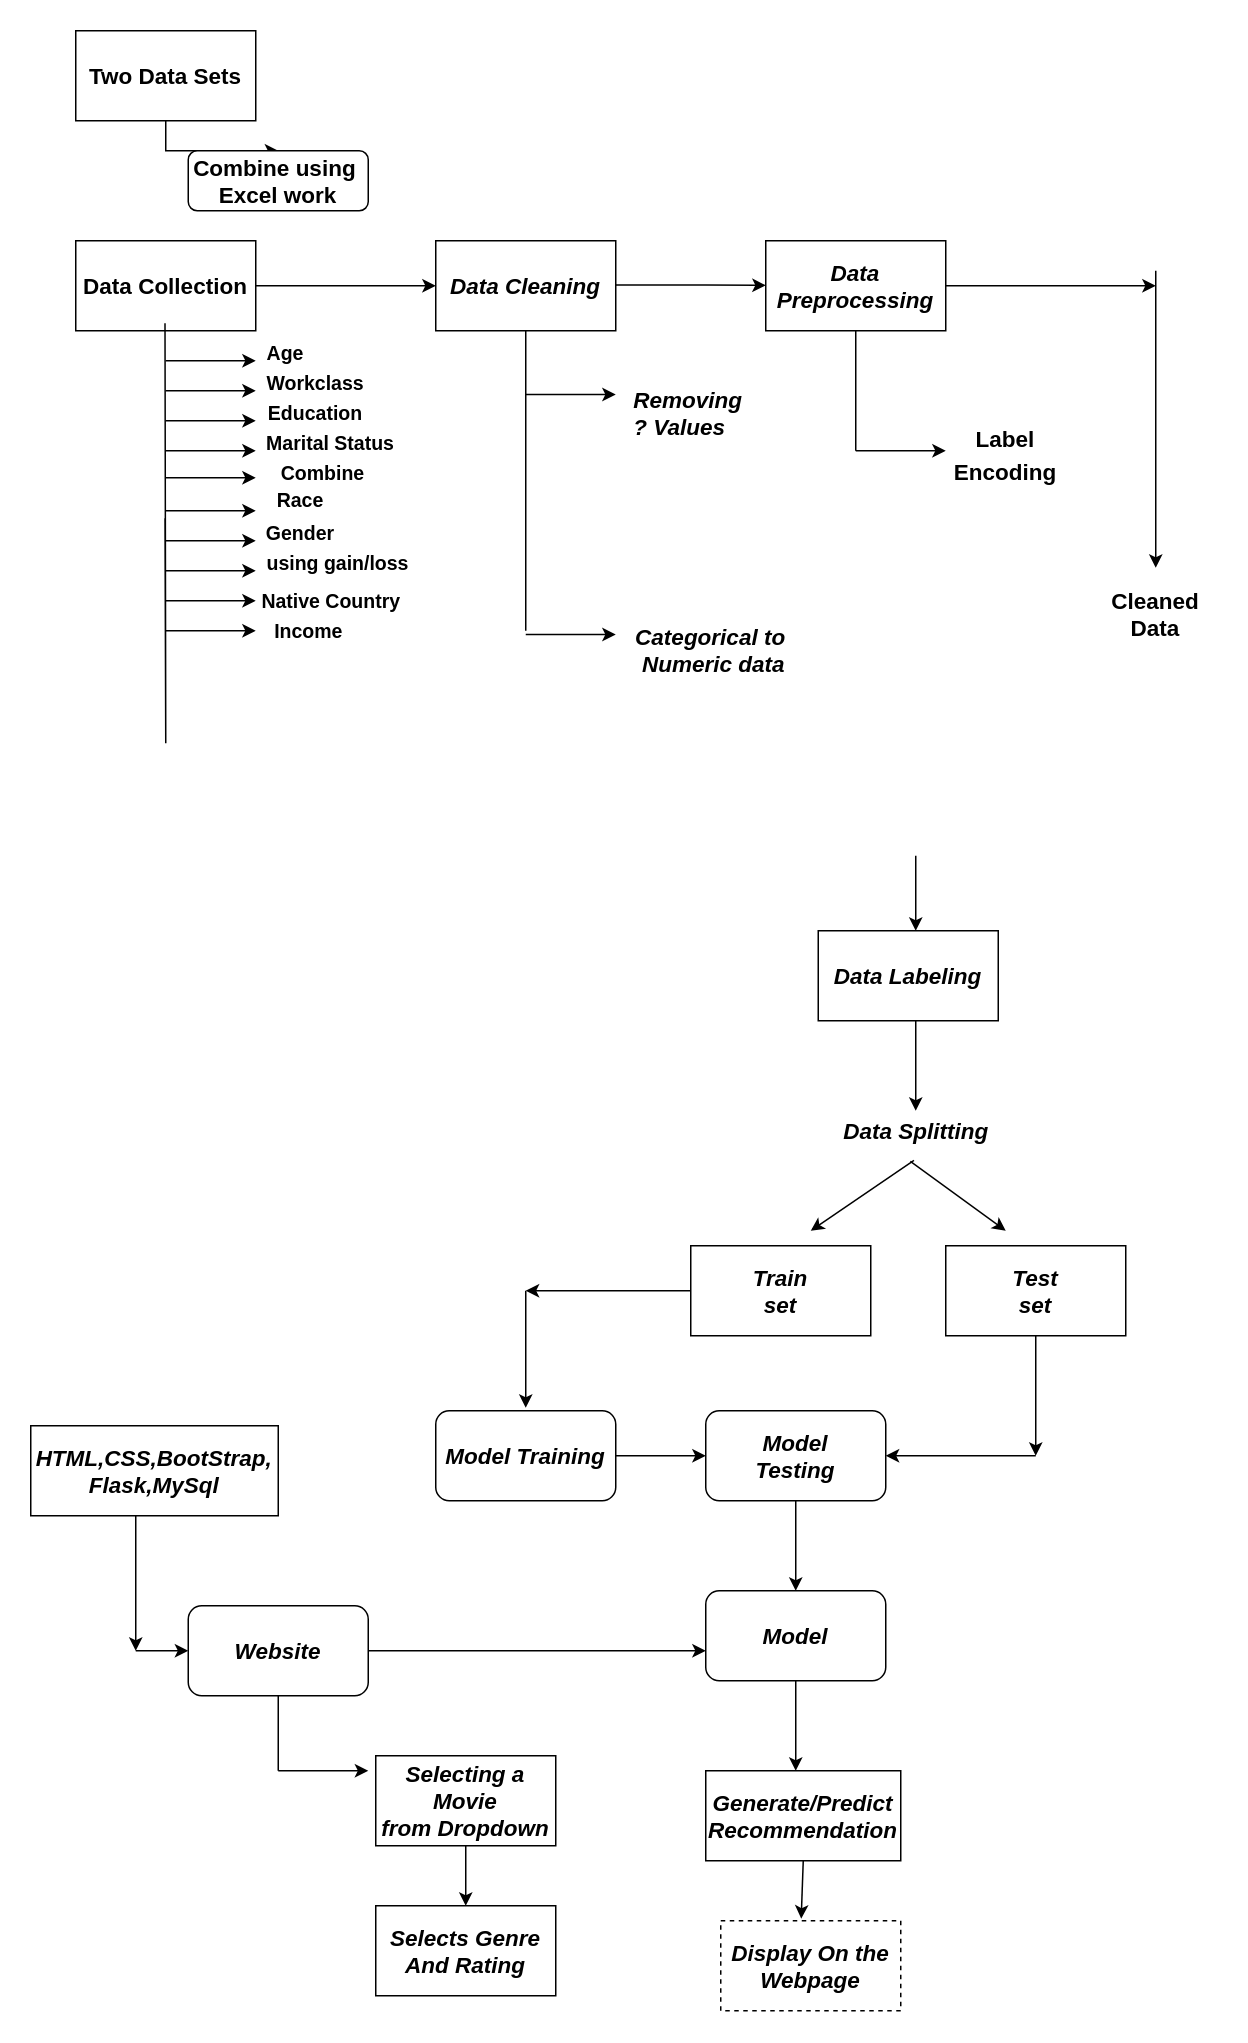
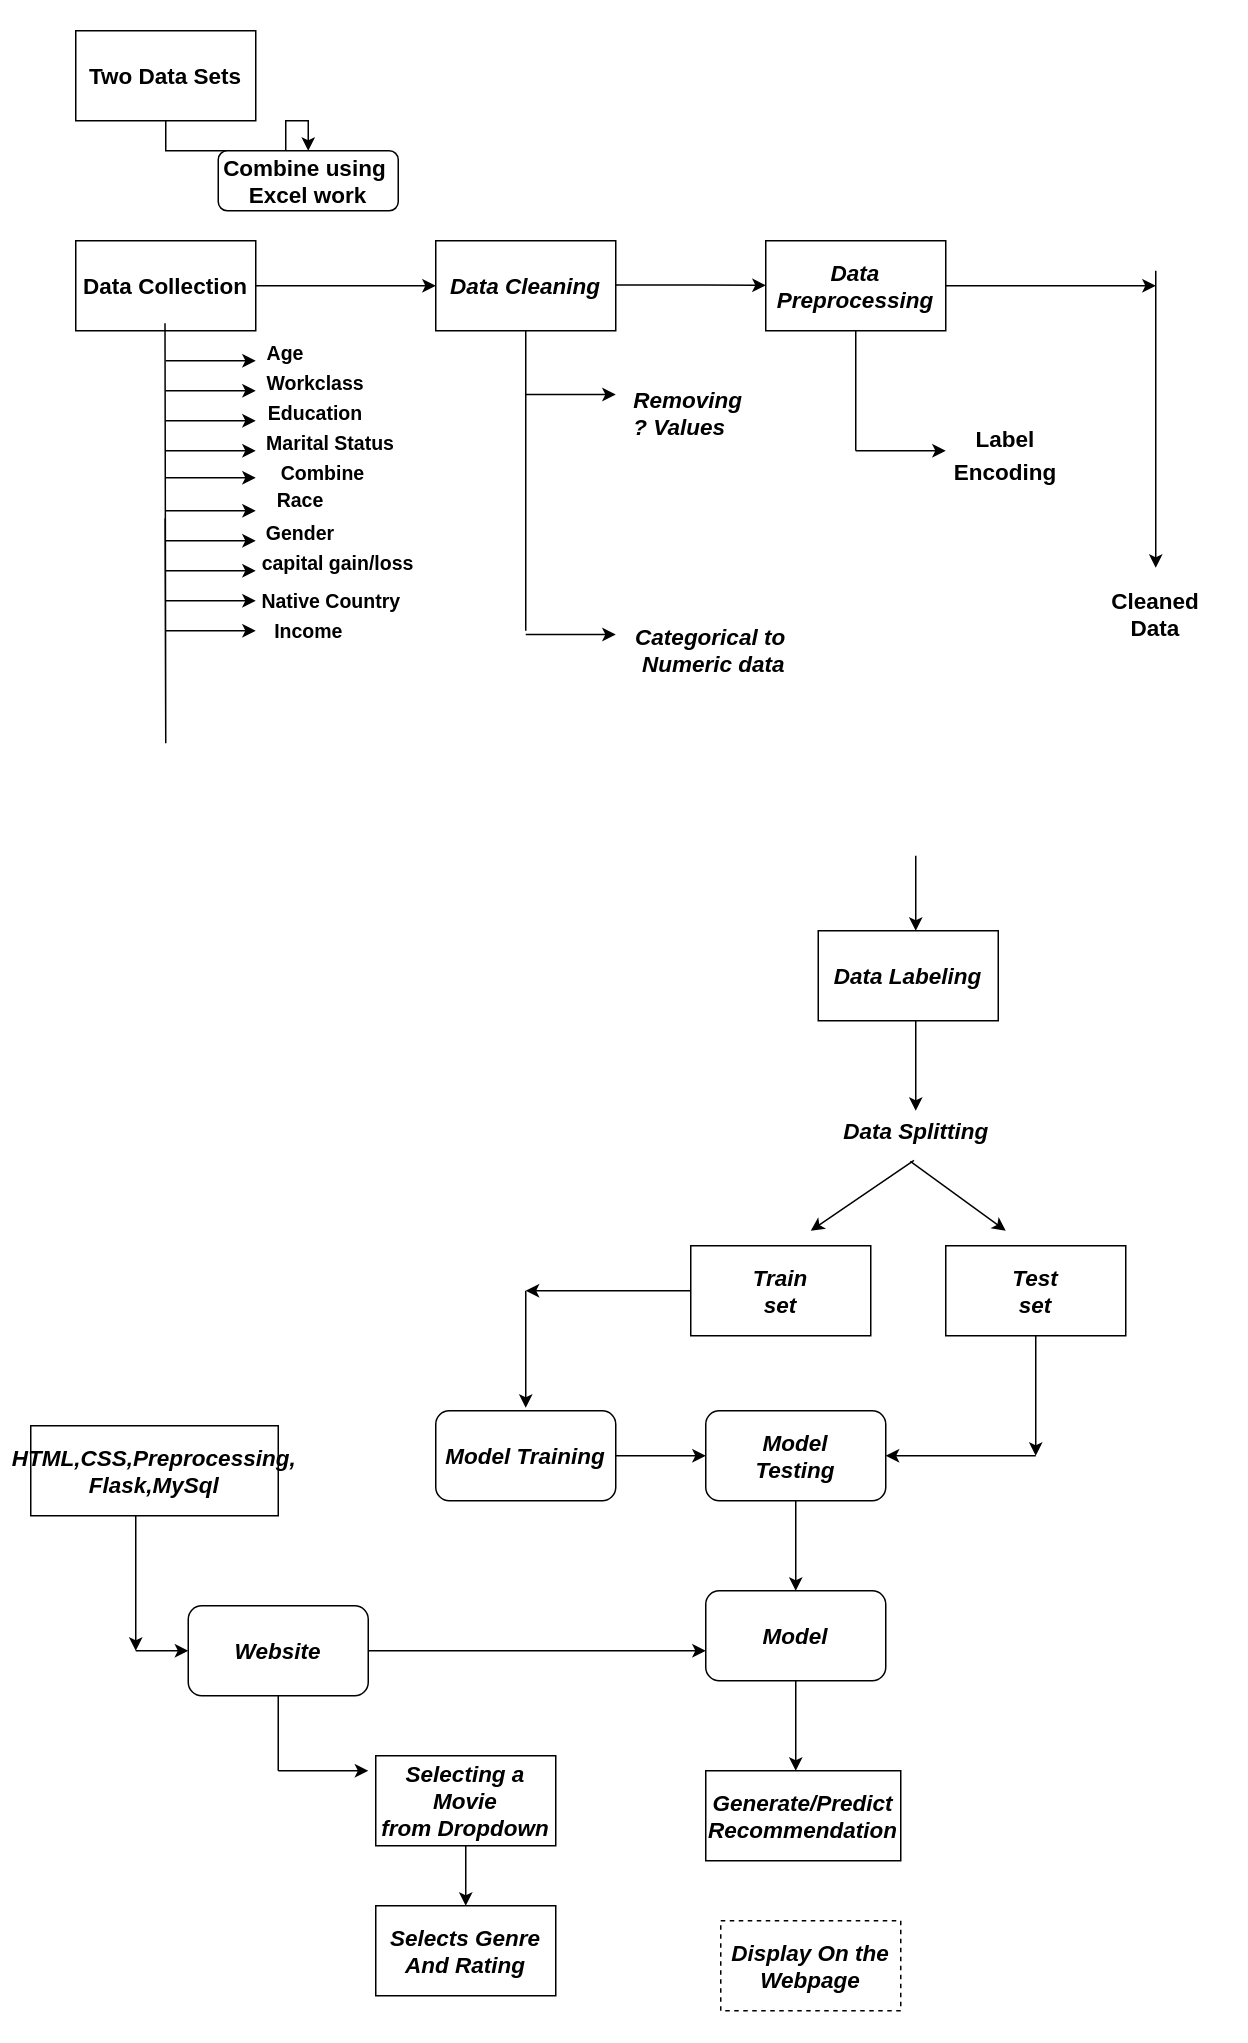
- <mxCell id="13" value="&lt;span style=&quot;font-size: 15px;&quot;&gt;&lt;b&gt;Combine using&amp;nbsp;&lt;/b&gt;&lt;/span&gt;&lt;div&gt;&lt;span style=&quot;font-size: 15px;&quot;&gt;&lt;b&gt;Excel work&lt;/b&gt;&lt;/span&gt;&lt;/div&gt;" style="rounded=1;whiteSpace=wrap;html=1;" parent="1" vertex="1"><mxGeometry x="125" y="100" width="120" height="40" as="geometry" /></mxCell>
+ <mxCell id="13" value="&lt;span style=&quot;font-size: 15px;&quot;&gt;&lt;b&gt;Combine using&amp;nbsp;&lt;/b&gt;&lt;/span&gt;&lt;div&gt;&lt;span style=&quot;font-size: 15px;&quot;&gt;&lt;b&gt;Excel work&lt;/b&gt;&lt;/span&gt;&lt;/div&gt;" style="rounded=1;whiteSpace=wrap;html=1;" parent="1" vertex="1"><mxGeometry x="145" y="100" width="120" height="40" as="geometry" /></mxCell>
- <mxCell id="69" value="&lt;h3&gt;&lt;span style=&quot;font-size: 13px;&quot;&gt;using gain/loss&lt;/span&gt;&lt;/h3&gt;" style="text;html=1;align=center;verticalAlign=middle;whiteSpace=wrap;rounded=0;" vertex="1" parent="1"><mxGeometry x="160" y="360" width="130" height="30" as="geometry" /></mxCell>
+ <mxCell id="69" value="&lt;h3&gt;&lt;span style=&quot;font-size: 13px;&quot;&gt;capital gain/loss&lt;/span&gt;&lt;/h3&gt;" style="text;html=1;align=center;verticalAlign=middle;whiteSpace=wrap;rounded=0;" vertex="1" parent="1"><mxGeometry x="160" y="360" width="130" height="30" as="geometry" /></mxCell>
- <mxCell id="46" value="&lt;b&gt;&lt;i&gt;&lt;font style=&quot;font-size: 15px;&quot;&gt;HTML,CSS,BootStrap,&lt;/font&gt;&lt;/i&gt;&lt;/b&gt;&lt;div&gt;&lt;b&gt;&lt;i&gt;&lt;font style=&quot;font-size: 15px;&quot;&gt;Flask,MySql&lt;/font&gt;&lt;/i&gt;&lt;/b&gt;&lt;/div&gt;" style="rounded=0;whiteSpace=wrap;html=1;" parent="1" vertex="1"><mxGeometry x="20" y="950" width="165" height="60" as="geometry" /></mxCell>
+ <mxCell id="46" value="&lt;b&gt;&lt;i&gt;&lt;font style=&quot;font-size: 15px;&quot;&gt;HTML,CSS,Preprocessing,&lt;/font&gt;&lt;/i&gt;&lt;/b&gt;&lt;div&gt;&lt;b&gt;&lt;i&gt;&lt;font style=&quot;font-size: 15px;&quot;&gt;Flask,MySql&lt;/font&gt;&lt;/i&gt;&lt;/b&gt;&lt;/div&gt;" style="rounded=0;whiteSpace=wrap;html=1;" parent="1" vertex="1"><mxGeometry x="20" y="950" width="165" height="60" as="geometry" /></mxCell>
- <mxCell id="56" value="" style="endArrow=classic;html=1;rounded=0;exitX=0.5;exitY=1;exitDx=0;exitDy=0;entryX=0.447;entryY=-0.023;entryDx=0;entryDy=0;entryPerimeter=0;" parent="1" source="54" target="55" edge="1"><mxGeometry width="50" height="50" relative="1" as="geometry"><mxPoint x="400" y="1170" as="sourcePoint" /><mxPoint x="540" y="1260" as="targetPoint" /></mxGeometry></mxCell>
